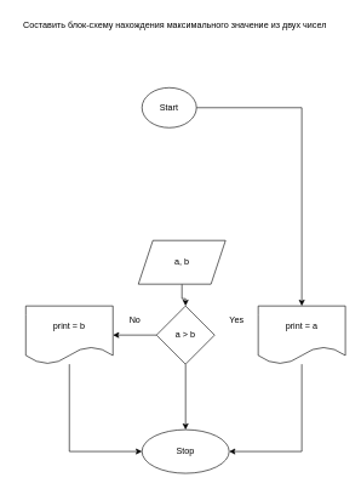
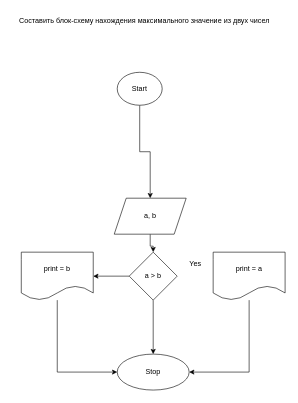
- <mxCell id="3" value="" style="edgeStyle=orthogonalEdgeStyle;rounded=0;orthogonalLoop=1;jettySize=auto;html=1;" edge="1" parent="1" source="4" target="11"><mxGeometry relative="1" as="geometry" /></mxCell>
+ <mxCell id="3" value="" style="edgeStyle=orthogonalEdgeStyle;rounded=0;orthogonalLoop=1;jettySize=auto;html=1;" edge="1" parent="1" source="4" target="6"><mxGeometry relative="1" as="geometry" /></mxCell>
- <mxCell id="14" value="No" style="text;html=1;align=center;verticalAlign=middle;resizable=0;points=[];autosize=1;strokeColor=none;fillColor=none;" vertex="1" parent="1"><mxGeometry x="165" y="425" width="40" height="30" as="geometry" /></mxCell>
